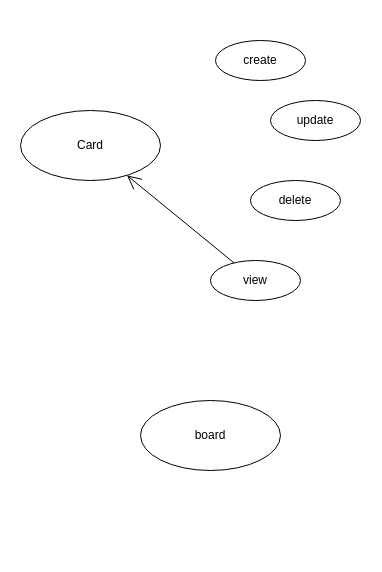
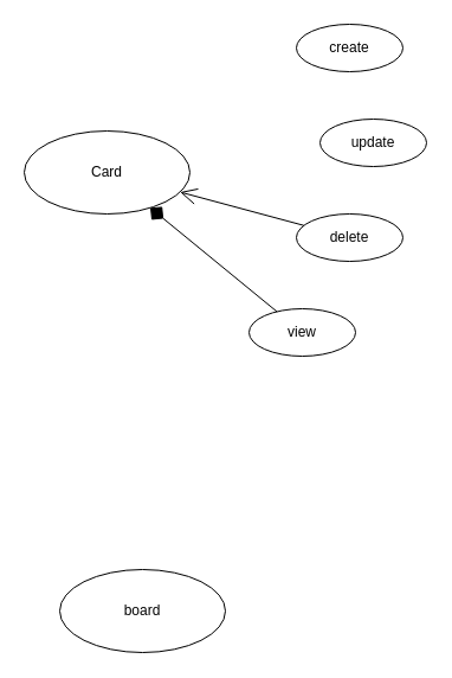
- <mxCell id="4" value="create" style="ellipse;whiteSpace=wrap;html=1;" vertex="1" parent="1"><mxGeometry x="215" y="40" width="90" height="40" as="geometry" /></mxCell>
+ <mxCell id="4" value="create" style="ellipse;whiteSpace=wrap;html=1;" vertex="1" parent="1"><mxGeometry x="250" y="20" width="90" height="40" as="geometry" /></mxCell>
+ <mxCell id="8" value="" style="endArrow=open;endFill=1;endSize=12;html=1;" edge="1" parent="1" source="6" target="2"><mxGeometry width="160" relative="1" as="geometry"><mxPoint x="290" y="230" as="sourcePoint" /><mxPoint x="450" y="230" as="targetPoint" /></mxGeometry></mxCell>
- <mxCell id="9" value="" style="endArrow=open;endFill=1;endSize=12;html=1;" edge="1" parent="1" source="7" target="2"><mxGeometry width="160" relative="1" as="geometry"><mxPoint x="290" y="230" as="sourcePoint" /><mxPoint x="450" y="230" as="targetPoint" /></mxGeometry></mxCell>
+ <mxCell id="9" value="" style="endArrow=diamond;endFill=1;endSize=12;html=1;" edge="1" parent="1" source="7" target="2"><mxGeometry width="160" relative="1" as="geometry"><mxPoint x="290" y="230" as="sourcePoint" /><mxPoint x="450" y="230" as="targetPoint" /></mxGeometry></mxCell>
- <mxCell id="3" value="board" style="ellipse;whiteSpace=wrap;html=1;" vertex="1" parent="1"><mxGeometry x="140" y="400" width="140" height="70" as="geometry" /></mxCell>
+ <mxCell id="3" value="board" style="ellipse;whiteSpace=wrap;html=1;" vertex="1" parent="1"><mxGeometry x="50" y="480" width="140" height="70" as="geometry" /></mxCell>
